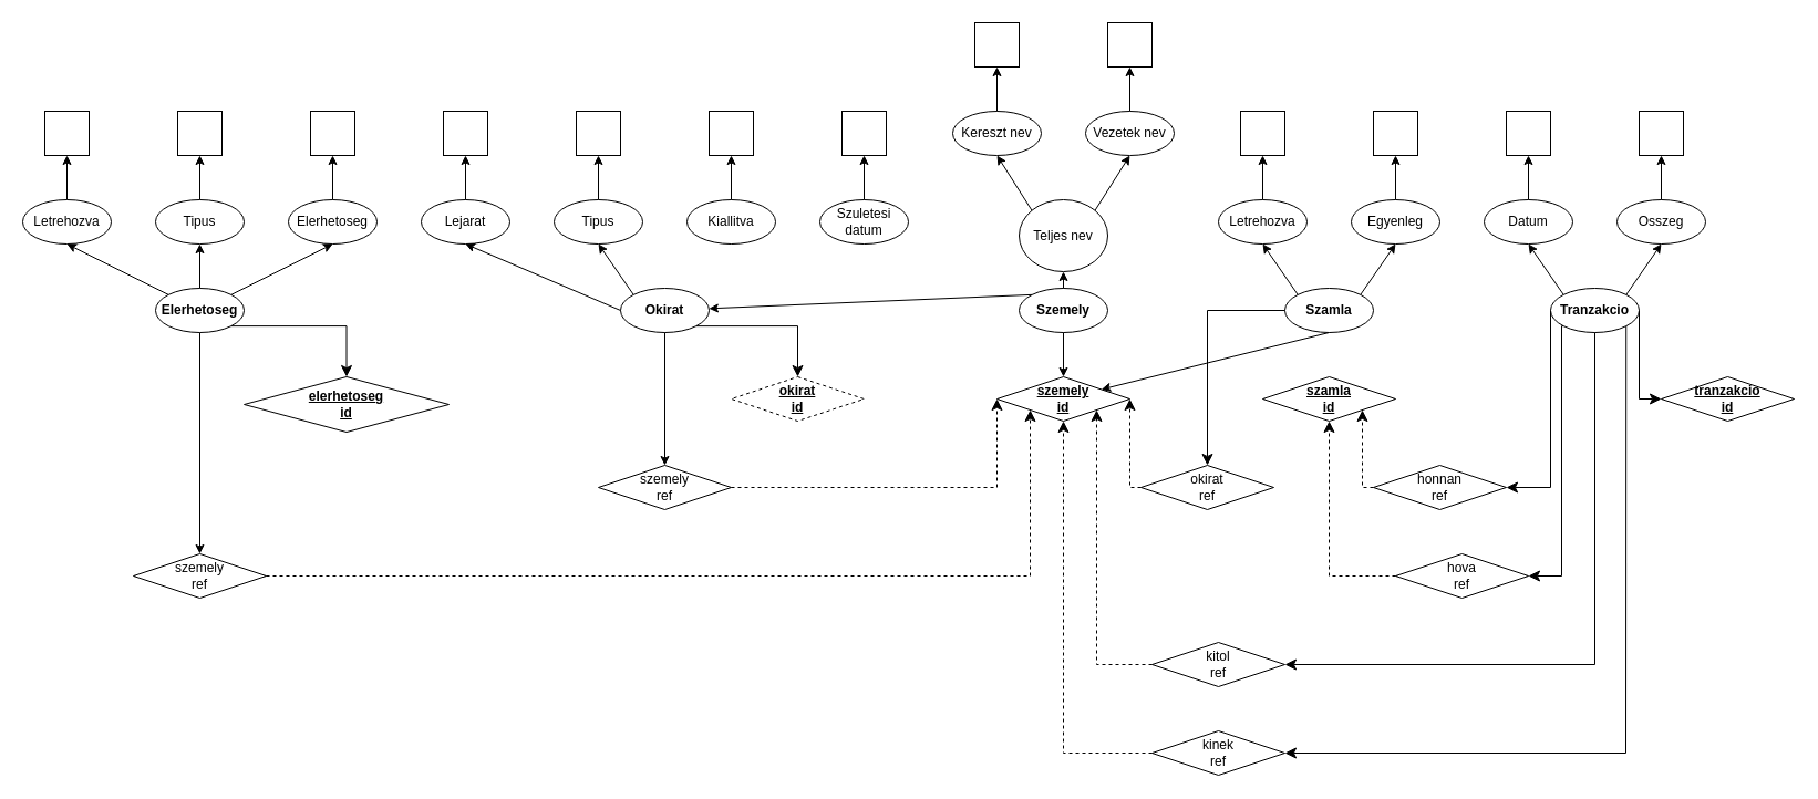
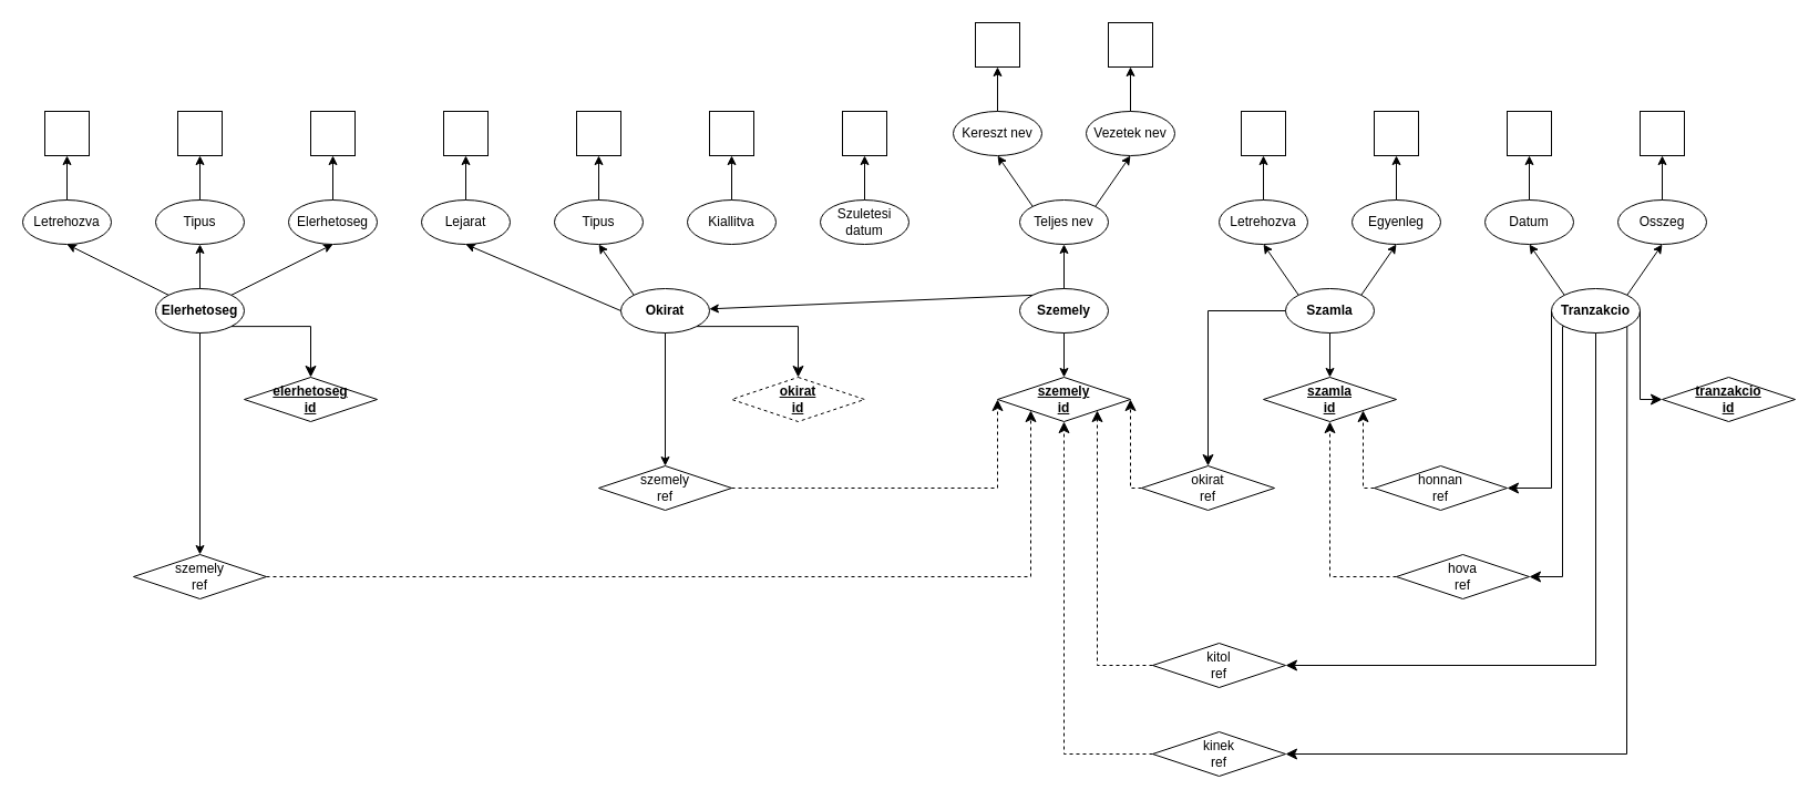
- <mxCell id="3" value="Teljes nev" style="ellipse;whiteSpace=wrap;html=1;" parent="1" vertex="1"><mxGeometry x="920" y="180" width="80" height="65" as="geometry" /></mxCell>
+ <mxCell id="3" value="Teljes nev" style="ellipse;whiteSpace=wrap;html=1;" parent="1" vertex="1"><mxGeometry x="920" y="180" width="80" height="40" as="geometry" /></mxCell>
- <mxCell id="72" value="" style="endArrow=classic;html=1;rounded=0;exitX=0.5;exitY=1;exitDx=0;exitDy=0;" parent="1" source="18" target="10" edge="1"><mxGeometry width="50" height="50" relative="1" as="geometry"><mxPoint x="1160" y="280" as="sourcePoint" /><mxPoint x="1210" y="230" as="targetPoint" /></mxGeometry></mxCell>
+ <mxCell id="72" value="" style="endArrow=classic;html=1;rounded=0;entryX=0.5;entryY=0;entryDx=0;entryDy=0;exitX=0.5;exitY=1;exitDx=0;exitDy=0;" parent="1" source="18" target="30" edge="1"><mxGeometry width="50" height="50" relative="1" as="geometry"><mxPoint x="1160" y="280" as="sourcePoint" /><mxPoint x="1210" y="230" as="targetPoint" /></mxGeometry></mxCell>
- <mxCell id="20" value="&lt;div&gt;&lt;b&gt;&lt;u&gt;elerhetoseg&lt;/u&gt;&lt;/b&gt;&lt;/div&gt;&lt;div&gt;&lt;b&gt;&lt;u&gt;id&lt;/u&gt;&lt;br&gt;&lt;/b&gt;&lt;/div&gt;" style="rhombus;whiteSpace=wrap;html=1;" parent="1" vertex="1"><mxGeometry x="220" y="340" width="185" height="50" as="geometry" /></mxCell>
+ <mxCell id="20" value="&lt;div&gt;&lt;b&gt;&lt;u&gt;elerhetoseg&lt;/u&gt;&lt;/b&gt;&lt;/div&gt;&lt;div&gt;&lt;b&gt;&lt;u&gt;id&lt;/u&gt;&lt;br&gt;&lt;/b&gt;&lt;/div&gt;" style="rhombus;whiteSpace=wrap;html=1;" parent="1" vertex="1"><mxGeometry x="220" y="340" width="120" height="40" as="geometry" /></mxCell>
